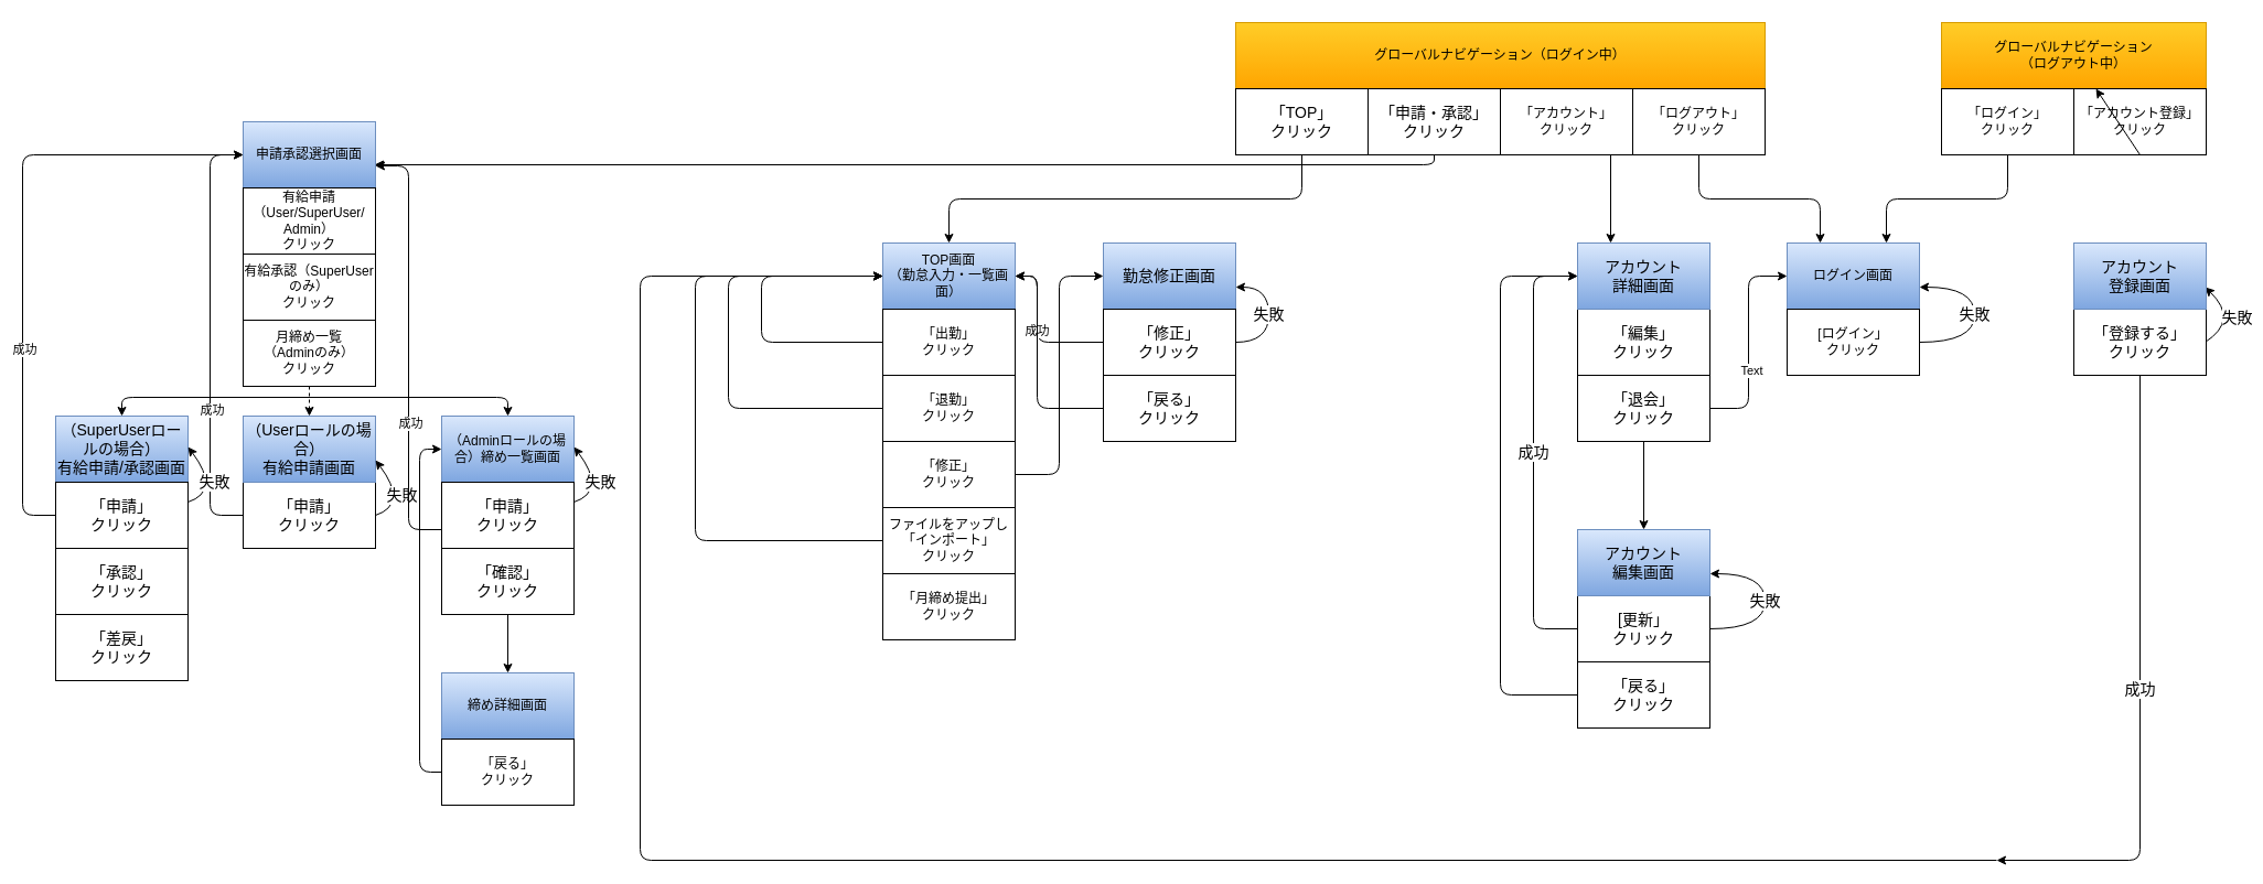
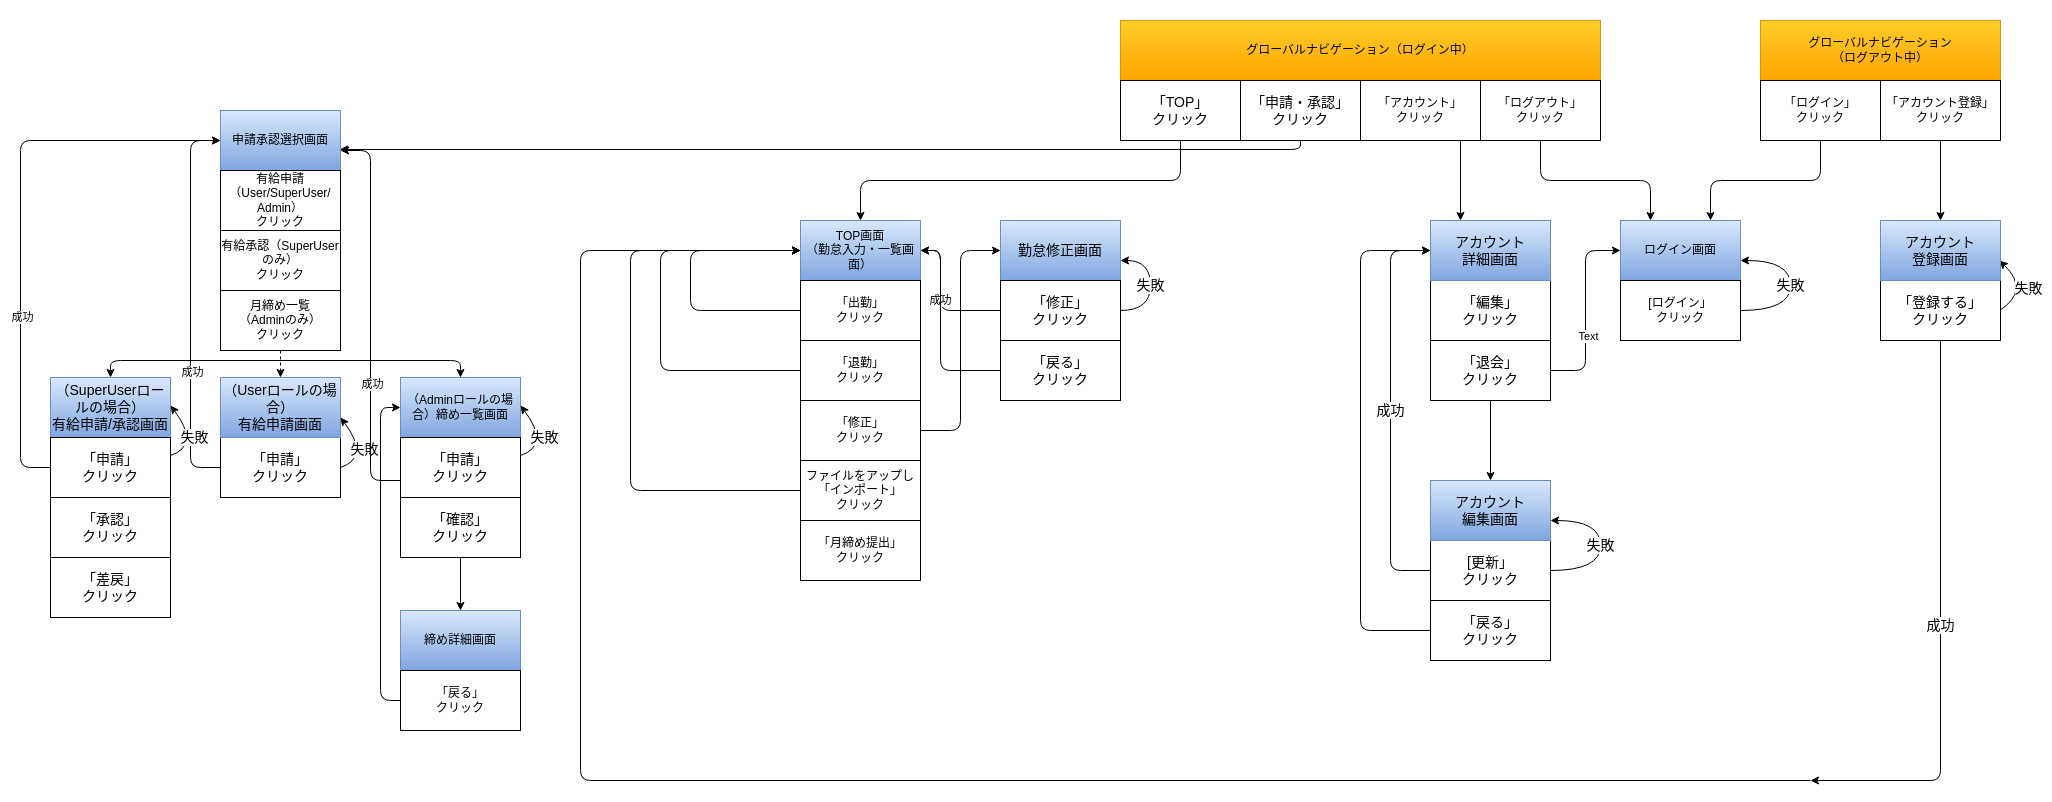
- <mxCell id="19" value="" style="endArrow=classic;html=1;fontSize=14;exitX=0.5;exitY=1;exitDx=0;exitDy=0;" parent="1" source="6" target="5" edge="1"><mxGeometry width="50" height="50" relative="1" as="geometry"><mxPoint x="1870" y="360" as="sourcePoint" /><mxPoint x="1920" y="310" as="targetPoint" /></mxGeometry></mxCell>
+ <mxCell id="19" value="" style="endArrow=classic;html=1;fontSize=14;exitX=0.5;exitY=1;exitDx=0;exitDy=0;entryX=0.5;entryY=0;entryDx=0;entryDy=0;" parent="1" source="6" target="17" edge="1"><mxGeometry width="50" height="50" relative="1" as="geometry"><mxPoint x="1870" y="360" as="sourcePoint" /><mxPoint x="1920" y="310" as="targetPoint" /></mxGeometry></mxCell>
